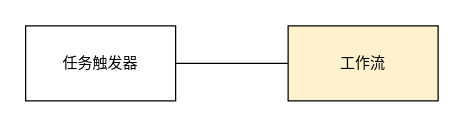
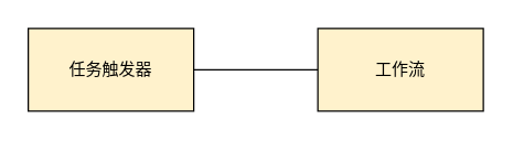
- <mxCell id="3" value="任务触发器" style="rounded=0;whiteSpace=wrap;html=1;" vertex="1" parent="1"><mxGeometry x="20" y="20" width="120" height="60" as="geometry" /></mxCell>
+ <mxCell id="3" value="任务触发器" style="rounded=0;whiteSpace=wrap;html=1;fillColor=#fff2cc;" vertex="1" parent="1"><mxGeometry x="20" y="20" width="120" height="60" as="geometry" /></mxCell>
